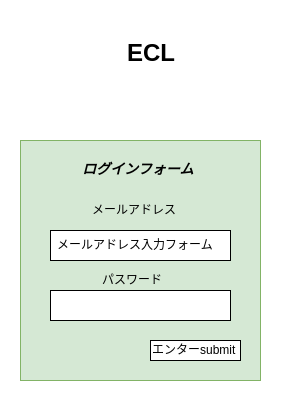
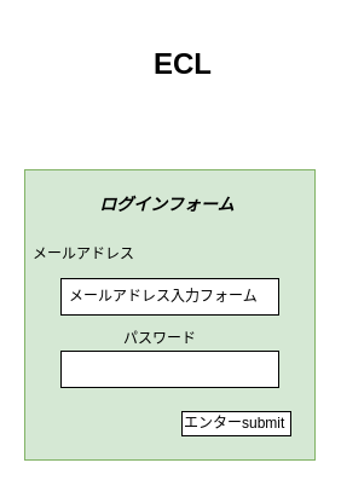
- <mxCell id="5" value="メールアドレス" style="text;html=1;resizable=0;points=[];autosize=1;align=left;verticalAlign=top;spacingTop=-4;fontFamily=Helvetica;" parent="1" vertex="1"><mxGeometry x="90" y="200" width="100" height="20" as="geometry" /></mxCell>
+ <mxCell id="5" value="メールアドレス" style="text;html=1;resizable=0;points=[];autosize=1;align=left;verticalAlign=top;spacingTop=-4;fontFamily=Helvetica;" parent="1" vertex="1"><mxGeometry x="25" y="200" width="100" height="20" as="geometry" /></mxCell>
